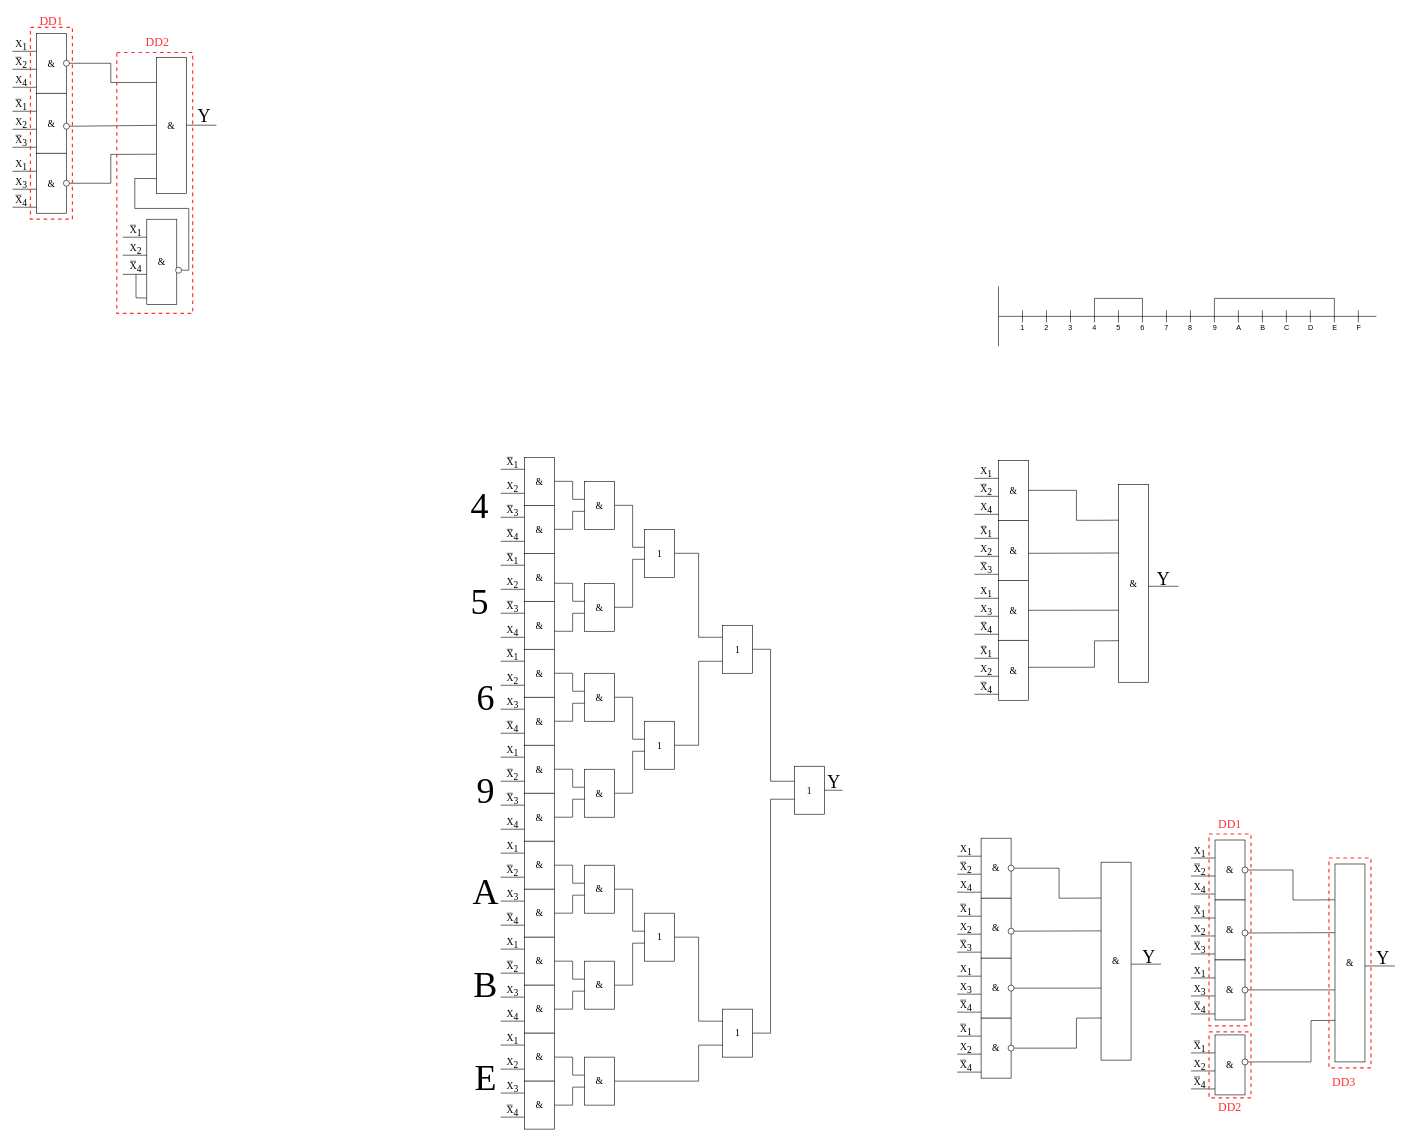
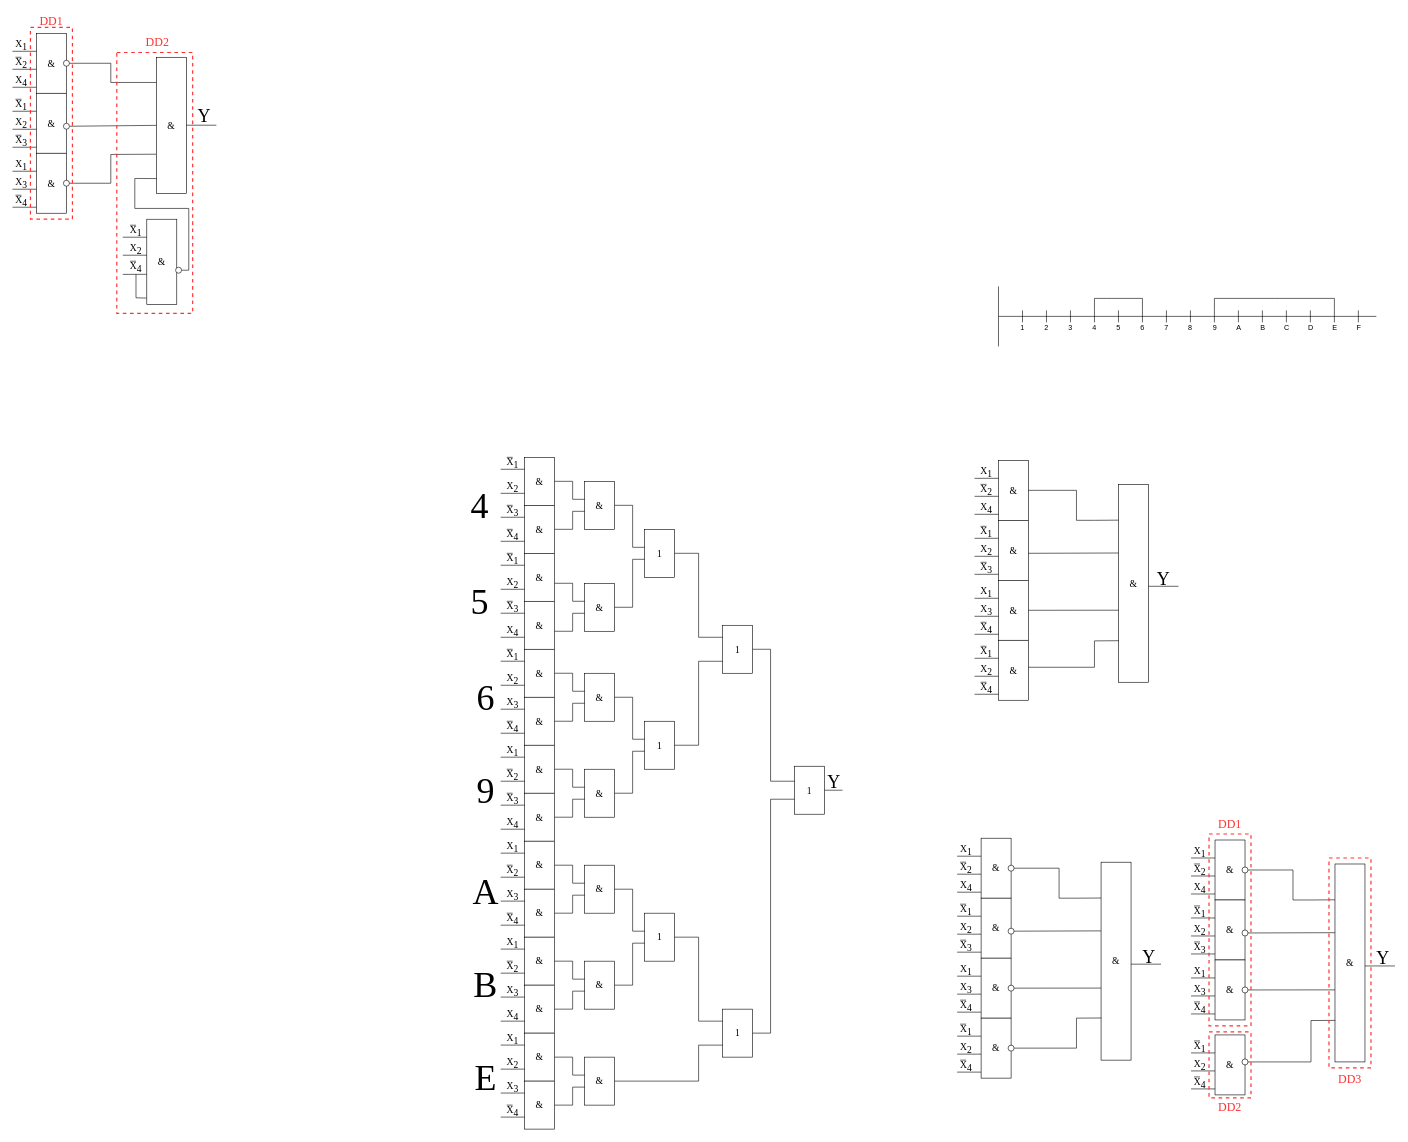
- <mxCell id="220" value="DD3" style="text;html=1;strokeColor=none;fillColor=none;align=center;verticalAlign=middle;whiteSpace=wrap;rounded=0;fontFamily=Times New Roman;fontSize=20;fontColor=#FF3333;" parent="1" vertex="1"><mxGeometry x="2210" y="1789" width="60" height="25" as="geometry" /></mxCell>
+ <mxCell id="220" value="DD3" style="text;html=1;strokeColor=none;fillColor=none;align=center;verticalAlign=middle;whiteSpace=wrap;rounded=0;fontFamily=Times New Roman;fontSize=20;fontColor=#FF3333;" parent="1" vertex="1"><mxGeometry x="2220" y="1784" width="60" height="25" as="geometry" /></mxCell>
